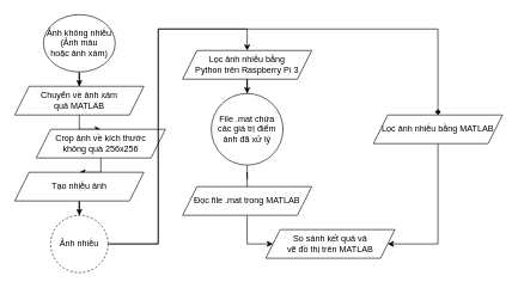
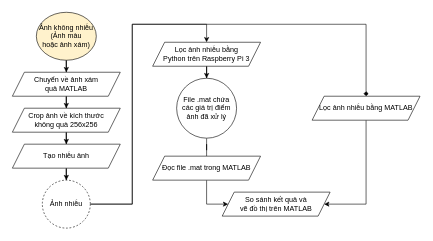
- <mxCell id="3" value="Ảnh không nhiễu&lt;br&gt;(Ảnh màu &lt;br&gt;hoặc ảnh xám)" style="ellipse;whiteSpace=wrap;html=1;" vertex="1" parent="1"><mxGeometry x="60" width="100" height="80" as="geometry" y="20" /></mxCell>
+ <mxCell id="3" value="Ảnh không nhiễu&lt;br&gt;(Ảnh màu &lt;br&gt;hoặc ảnh xám)" style="ellipse;whiteSpace=wrap;html=1;fillColor=#fff2cc;" vertex="1" parent="1"><mxGeometry x="60" width="100" height="80" as="geometry" y="20" /></mxCell>
- <mxCell id="7" value="Crop ảnh về kích thước&lt;br&gt;không quà 256x256" style="shape=parallelogram;perimeter=parallelogramPerimeter;whiteSpace=wrap;html=1;fixedSize=1;" vertex="1" parent="1"><mxGeometry x="50" y="180" width="180" height="40" as="geometry" /></mxCell>
+ <mxCell id="7" value="Crop ảnh về kích thước&lt;br&gt;không quà 256x256" style="shape=parallelogram;perimeter=parallelogramPerimeter;whiteSpace=wrap;html=1;fixedSize=1;" vertex="1" parent="1"><mxGeometry y="180" width="180" height="40" as="geometry" x="20" /></mxCell>
